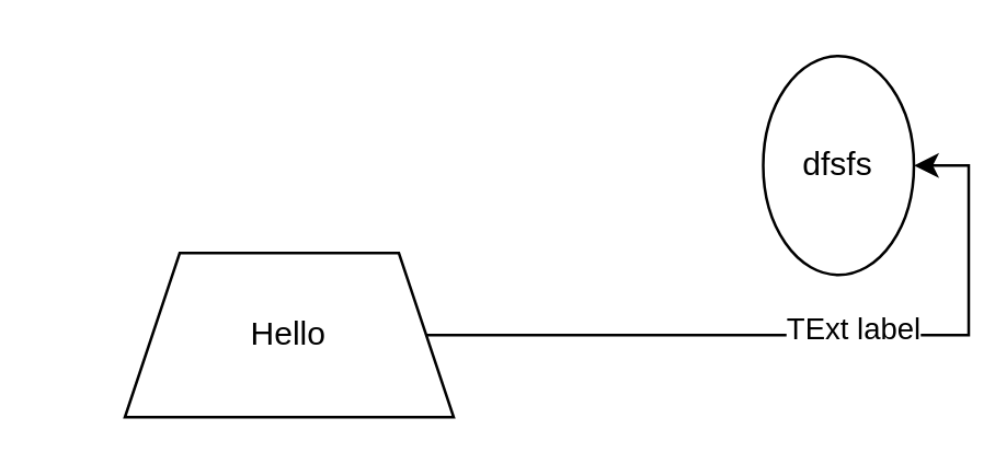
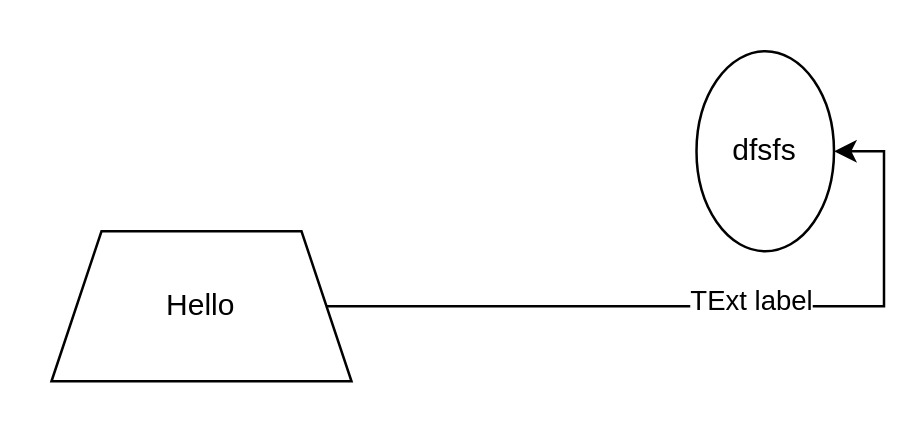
- <mxCell id="4" value="Hello" style="rounded=0;whiteSpace=wrap;html=1;shape=trapezoid;perimeter=trapezoidPerimeter;fixedSize=1;" vertex="1" parent="1"><mxGeometry x="45" y="92" width="120" height="60" as="geometry" /></mxCell>
+ <mxCell id="4" value="Hello" style="rounded=0;whiteSpace=wrap;html=1;shape=trapezoid;perimeter=trapezoidPerimeter;fixedSize=1;" vertex="1" parent="1"><mxGeometry x="20" y="92" width="120" height="60" as="geometry" /></mxCell>
